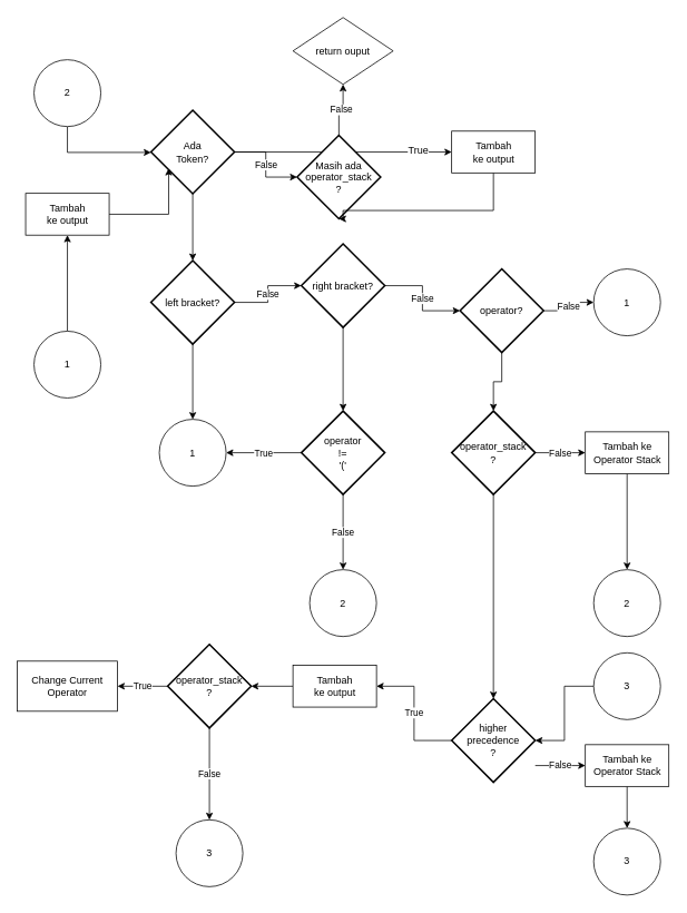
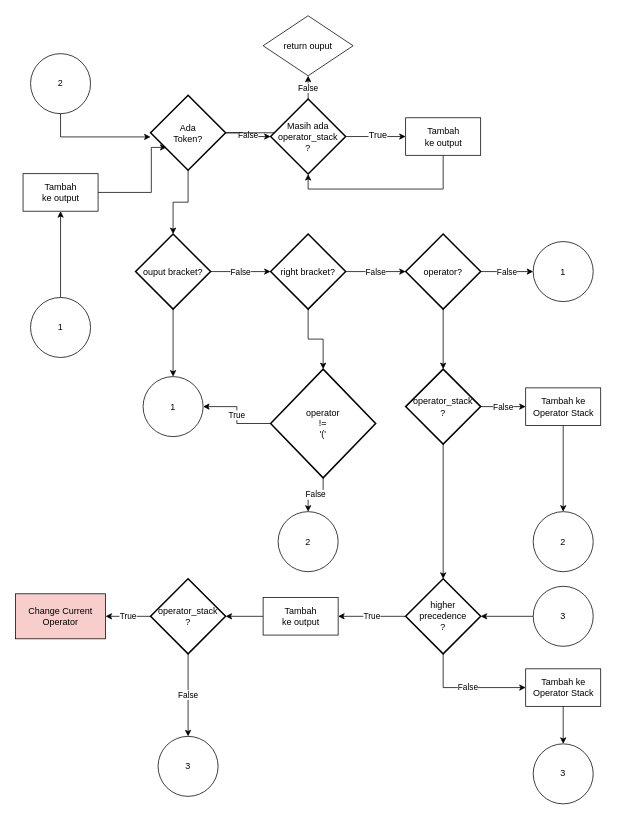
- <mxCell id="6" value="Ada&lt;br&gt;Token?" style="strokeWidth=2;html=1;shape=mxgraph.flowchart.decision;whiteSpace=wrap;" vertex="1" parent="1"><mxGeometry x="180" y="131.5" width="100" height="100" as="geometry" /></mxCell>
+ <mxCell id="6" value="Ada&lt;br&gt;Token?" style="strokeWidth=2;html=1;shape=mxgraph.flowchart.decision;whiteSpace=wrap;" vertex="1" parent="1"><mxGeometry x="200" y="126.5" width="100" height="100" as="geometry" /></mxCell>
- <mxCell id="26" value="Masih ada&lt;br&gt;operator_stack&lt;br&gt;?" style="strokeWidth=2;html=1;shape=mxgraph.flowchart.decision;whiteSpace=wrap;" vertex="1" parent="1"><mxGeometry x="355" y="161.5" width="100" height="100" as="geometry" /></mxCell>
+ <mxCell id="26" value="Masih ada&lt;br&gt;operator_stack&lt;br&gt;?" style="strokeWidth=2;html=1;shape=mxgraph.flowchart.decision;whiteSpace=wrap;" vertex="1" parent="1"><mxGeometry x="360" y="131.5" width="100" height="100" as="geometry" /></mxCell>
- <mxCell id="12" value="right bracket?" style="strokeWidth=2;html=1;shape=mxgraph.flowchart.decision;whiteSpace=wrap;" vertex="1" parent="1"><mxGeometry x="360" y="291.5" width="100" height="100" as="geometry" /></mxCell>
+ <mxCell id="12" value="right bracket?" style="strokeWidth=2;html=1;shape=mxgraph.flowchart.decision;whiteSpace=wrap;" vertex="1" parent="1"><mxGeometry x="360" y="311.5" width="100" height="100" as="geometry" /></mxCell>
- <mxCell id="9" value="left bracket?" style="strokeWidth=2;html=1;shape=mxgraph.flowchart.decision;whiteSpace=wrap;" vertex="1" parent="1"><mxGeometry x="180" y="311.5" width="100" height="100" as="geometry" /></mxCell>
+ <mxCell id="9" value="ouput bracket?" style="strokeWidth=2;html=1;shape=mxgraph.flowchart.decision;whiteSpace=wrap;" vertex="1" parent="1"><mxGeometry x="180" y="311.5" width="100" height="100" as="geometry" /></mxCell>
- <mxCell id="18" value="operator?" style="strokeWidth=2;html=1;shape=mxgraph.flowchart.decision;whiteSpace=wrap;" vertex="1" parent="1"><mxGeometry x="550" y="321.5" width="100" height="100" as="geometry" /></mxCell>
+ <mxCell id="18" value="operator?" style="strokeWidth=2;html=1;shape=mxgraph.flowchart.decision;whiteSpace=wrap;" vertex="1" parent="1"><mxGeometry x="540" y="311.5" width="100" height="100" as="geometry" /></mxCell>
- <mxCell id="15" value="operator&lt;br&gt;!=&lt;br&gt;'('" style="strokeWidth=2;html=1;shape=mxgraph.flowchart.decision;whiteSpace=wrap;" vertex="1" parent="1"><mxGeometry x="360" y="491.5" width="100" height="100" as="geometry" /></mxCell>
+ <mxCell id="15" value="operator&lt;br&gt;!=&lt;br&gt;'('" style="strokeWidth=2;html=1;shape=mxgraph.flowchart.decision;whiteSpace=wrap;" vertex="1" parent="1"><mxGeometry x="360" y="491.5" width="140" height="145" as="geometry" /></mxCell>
- <mxCell id="53" value="Change Current Operator" style="rounded=0;whiteSpace=wrap;html=1;" vertex="1" parent="1"><mxGeometry x="20" y="791" width="120" height="60" as="geometry" /></mxCell>
+ <mxCell id="53" value="Change Current Operator" style="rounded=0;whiteSpace=wrap;html=1;fillColor=#f8cecc;" vertex="1" parent="1"><mxGeometry x="20" y="791" width="120" height="60" as="geometry" /></mxCell>
- <mxCell id="24" value="higher precedence&lt;br&gt;?" style="strokeWidth=2;html=1;shape=mxgraph.flowchart.decision;whiteSpace=wrap;" vertex="1" parent="1"><mxGeometry x="540" y="836" width="100" height="100" as="geometry" /></mxCell>
+ <mxCell id="24" value="higher precedence&lt;br&gt;?" style="strokeWidth=2;html=1;shape=mxgraph.flowchart.decision;whiteSpace=wrap;" vertex="1" parent="1"><mxGeometry x="540" y="771" width="100" height="100" as="geometry" /></mxCell>
